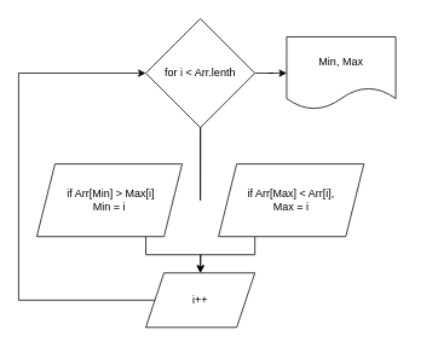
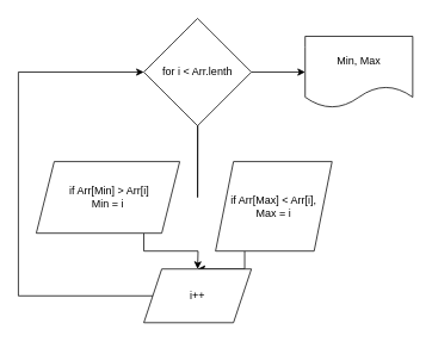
- <mxCell id="3" value="Min, Max" style="shape=document;whiteSpace=wrap;html=1;boundedLbl=1;" parent="1" vertex="1"><mxGeometry x="315" y="40" width="120" height="80" as="geometry" /></mxCell>
+ <mxCell id="3" value="Min, Max" style="shape=document;whiteSpace=wrap;html=1;boundedLbl=1;" parent="1" vertex="1"><mxGeometry x="340" y="40" width="120" height="80" as="geometry" /></mxCell>
- <mxCell id="7" value="&amp;nbsp;if Arr[Min] &amp;gt; Max[i]&lt;br&gt;Min = i" style="shape=parallelogram;perimeter=parallelogramPerimeter;whiteSpace=wrap;html=1;fixedSize=1;" parent="1" vertex="1"><mxGeometry x="40" y="180" width="160" height="80" as="geometry" /></mxCell>
+ <mxCell id="7" value="&amp;nbsp;if Arr[Min] &amp;gt; Arr[i]&lt;br&gt;Min = i" style="shape=parallelogram;perimeter=parallelogramPerimeter;whiteSpace=wrap;html=1;fixedSize=1;" parent="1" vertex="1"><mxGeometry x="40" y="180" width="160" height="80" as="geometry" /></mxCell>
- <mxCell id="5" value="if Arr[Max] &amp;lt; Arr[i],&lt;br&gt;Max = i" style="shape=parallelogram;perimeter=parallelogramPerimeter;whiteSpace=wrap;html=1;fixedSize=1;" parent="1" vertex="1"><mxGeometry x="240" y="180" width="160" height="80" as="geometry" /></mxCell>
+ <mxCell id="5" value="if Arr[Max] &amp;lt; Arr[i],&lt;br&gt;Max = i" style="shape=parallelogram;perimeter=parallelogramPerimeter;whiteSpace=wrap;html=1;fixedSize=1;" parent="1" vertex="1"><mxGeometry x="240" y="180" width="130" height="100" as="geometry" /></mxCell>
